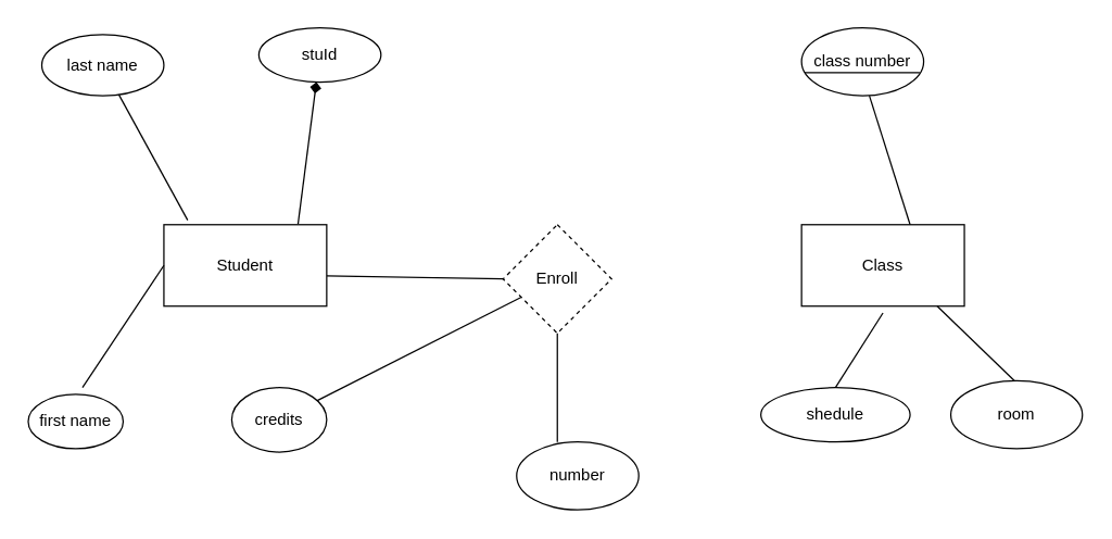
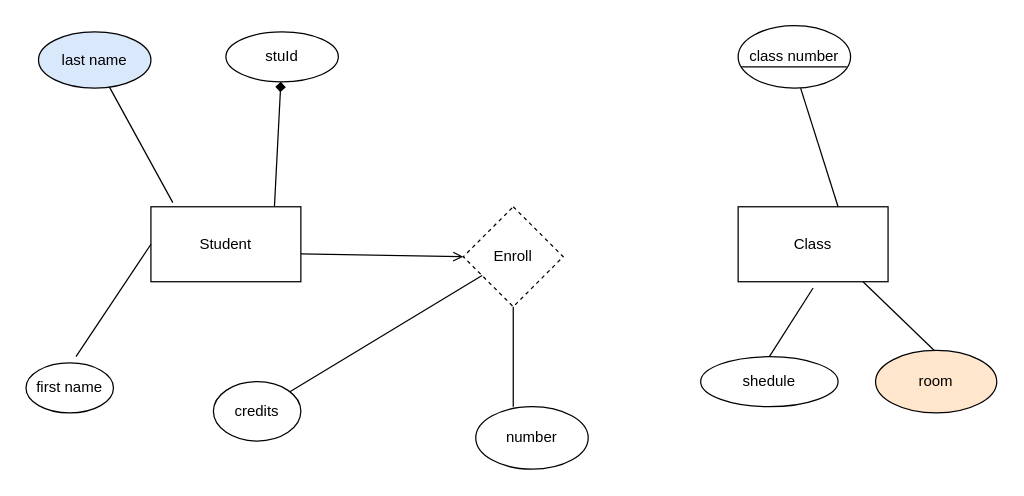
- <mxCell id="6" value="stuId" style="ellipse;whiteSpace=wrap;html=1;" vertex="1" parent="1"><mxGeometry x="190" y="20" width="90" height="40" as="geometry" /></mxCell>
+ <mxCell id="6" value="stuId" style="ellipse;whiteSpace=wrap;html=1;" vertex="1" parent="1"><mxGeometry x="180" y="25" width="90" height="40" as="geometry" /></mxCell>
- <mxCell id="5" value="last name" style="ellipse;whiteSpace=wrap;html=1;" vertex="1" parent="1"><mxGeometry x="30" y="25" width="90" height="45" as="geometry" /></mxCell>
+ <mxCell id="5" value="last name" style="ellipse;whiteSpace=wrap;html=1;fillColor=#dae8fc;" vertex="1" parent="1"><mxGeometry x="30" y="25" width="90" height="45" as="geometry" /></mxCell>
- <mxCell id="22" value="" style="endArrow=none;html=1;rounded=0;exitX=1.001;exitY=0.629;exitDx=0;exitDy=0;entryX=0;entryY=0.5;entryDx=0;entryDy=0;exitPerimeter=0;" edge="1" parent="1" source="3" target="4"><mxGeometry width="50" height="50" relative="1" as="geometry"><mxPoint x="430" y="245" as="sourcePoint" /><mxPoint x="480" y="195" as="targetPoint" /></mxGeometry></mxCell>
+ <mxCell id="22" value="" style="endArrow=open;html=1;rounded=0;exitX=1.001;exitY=0.629;exitDx=0;exitDy=0;entryX=0;entryY=0.5;entryDx=0;entryDy=0;exitPerimeter=0;" edge="1" parent="1" source="3" target="4"><mxGeometry width="50" height="50" relative="1" as="geometry"><mxPoint x="430" y="245" as="sourcePoint" /><mxPoint x="480" y="195" as="targetPoint" /></mxGeometry></mxCell>
- <mxCell id="12" value="room" style="ellipse;whiteSpace=wrap;html=1;" vertex="1" parent="1"><mxGeometry x="700" y="280" width="97" height="50" as="geometry" /></mxCell>
+ <mxCell id="12" value="room" style="ellipse;whiteSpace=wrap;html=1;fillColor=#ffe6cc;" vertex="1" parent="1"><mxGeometry x="700" y="280" width="97" height="50" as="geometry" /></mxCell>
- <mxCell id="8" value="credits" style="ellipse;whiteSpace=wrap;html=1;" vertex="1" parent="1"><mxGeometry x="170" y="285" width="70" height="47.5" as="geometry" /></mxCell>
+ <mxCell id="8" value="credits" style="ellipse;whiteSpace=wrap;html=1;" vertex="1" parent="1"><mxGeometry x="170" y="305" width="70" height="47.5" as="geometry" /></mxCell>
